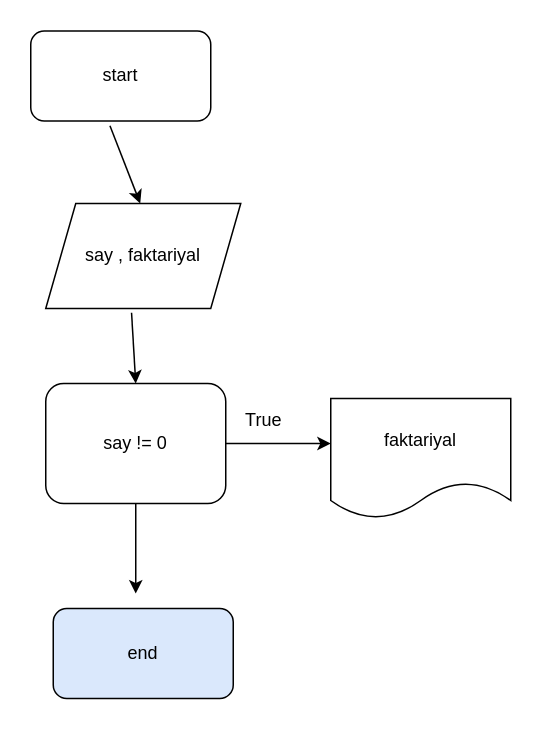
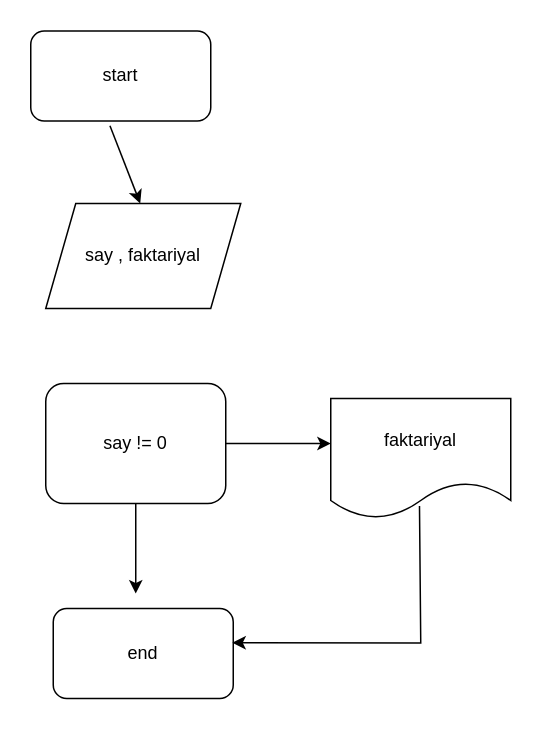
- <mxCell id="6" value="" style="endArrow=classic;html=1;rounded=0;exitX=0.44;exitY=1.04;exitDx=0;exitDy=0;exitPerimeter=0;entryX=0.5;entryY=0;entryDx=0;entryDy=0;" edge="1" parent="1" source="4" target="5"><mxGeometry width="50" height="50" relative="1" as="geometry"><mxPoint x="110" y="305" as="sourcePoint" /><mxPoint x="160" y="255" as="targetPoint" /></mxGeometry></mxCell>
- <mxCell id="8" value="True" style="text;html=1;align=center;verticalAlign=middle;resizable=0;points=[];autosize=1;strokeColor=none;fillColor=none;" vertex="1" parent="1"><mxGeometry x="150" y="265" width="50" height="30" as="geometry" /></mxCell>
+ <mxCell id="12" value="" style="endArrow=classic;html=1;rounded=0;exitX=0.493;exitY=0.895;exitDx=0;exitDy=0;exitPerimeter=0;entryX=0.995;entryY=0.38;entryDx=0;entryDy=0;entryPerimeter=0;" edge="1" parent="1" source="9" target="11"><mxGeometry width="50" height="50" relative="1" as="geometry"><mxPoint x="110" y="305" as="sourcePoint" /><mxPoint x="280" y="425" as="targetPoint" /><Array as="points"><mxPoint x="280" y="428" /></Array></mxGeometry></mxCell>
- <mxCell id="11" value="end" style="rounded=1;whiteSpace=wrap;html=1;fillColor=#dae8fc;" vertex="1" parent="1"><mxGeometry x="35" y="405" width="120" height="60" as="geometry" /></mxCell>
+ <mxCell id="11" value="end" style="rounded=1;whiteSpace=wrap;html=1;" vertex="1" parent="1"><mxGeometry x="35" y="405" width="120" height="60" as="geometry" /></mxCell>
